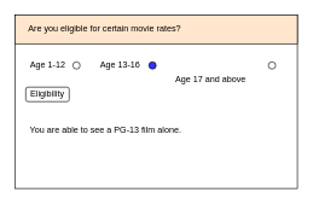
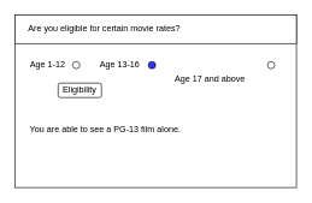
- <mxCell id="3" value="&amp;nbsp; &amp;nbsp; &amp;nbsp;Are you eligible for certain movie rates?" style="rounded=0;whiteSpace=wrap;html=1;align=left;fillColor=#ffe6cc;" vertex="1" parent="1"><mxGeometry x="20" y="20" width="390" height="40" as="geometry" /></mxCell>
+ <mxCell id="3" value="&amp;nbsp; &amp;nbsp; &amp;nbsp;Are you eligible for certain movie rates?" style="rounded=0;whiteSpace=wrap;html=1;align=left;" vertex="1" parent="1"><mxGeometry x="20" y="20" width="390" height="40" as="geometry" /></mxCell>
- <mxCell id="10" value="Eligibility" style="rounded=1;whiteSpace=wrap;html=1;" vertex="1" parent="1"><mxGeometry x="35" y="120" width="60" height="20" as="geometry" /></mxCell>
+ <mxCell id="10" value="Eligibility" style="rounded=1;whiteSpace=wrap;html=1;" vertex="1" parent="1"><mxGeometry x="80" y="115" width="60" height="20" as="geometry" /></mxCell>
